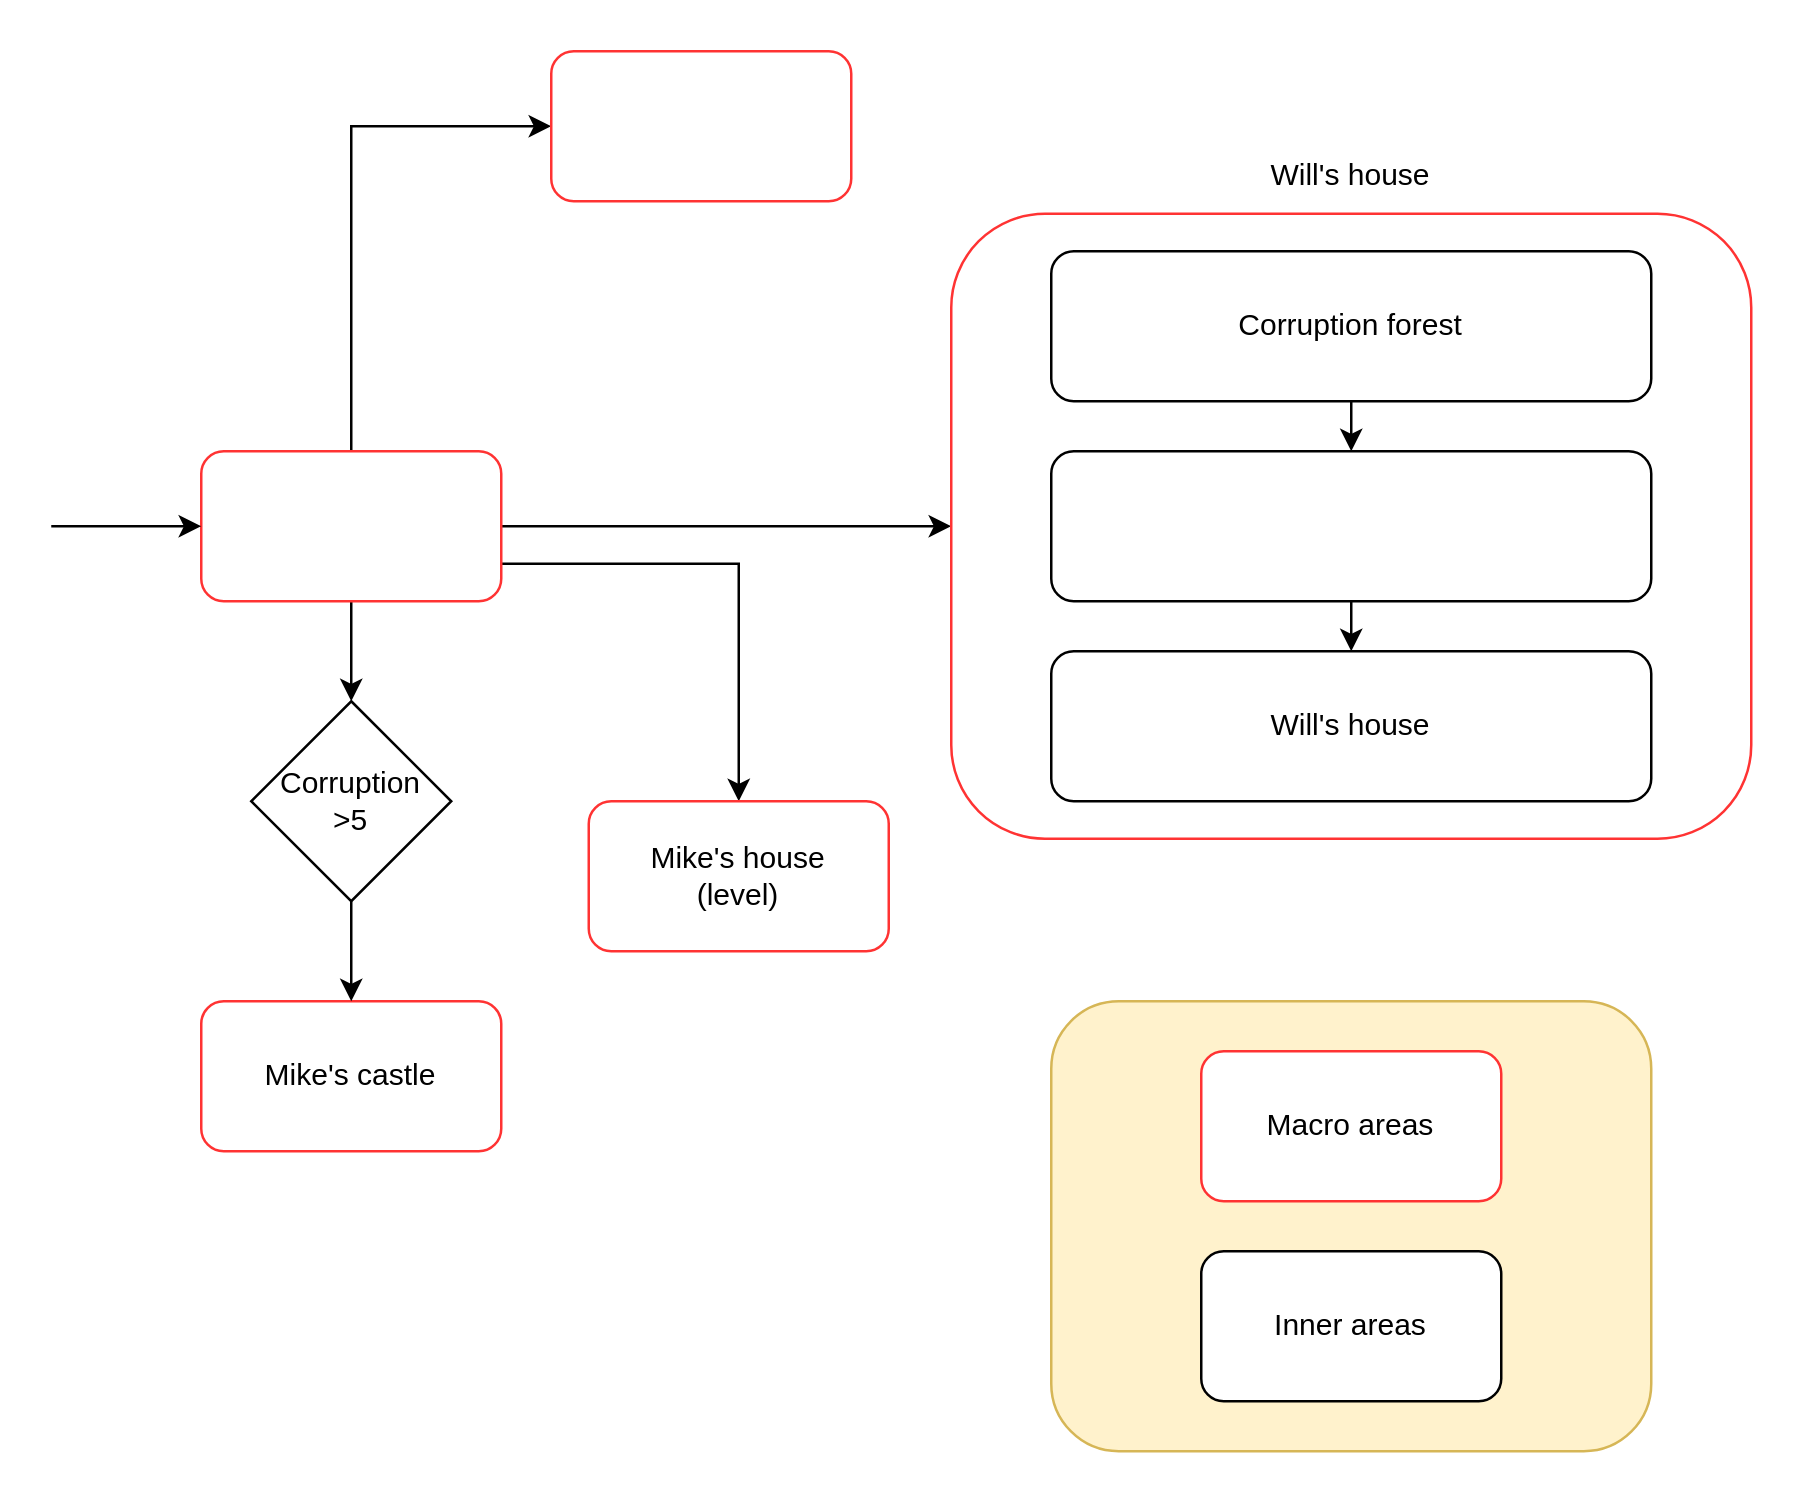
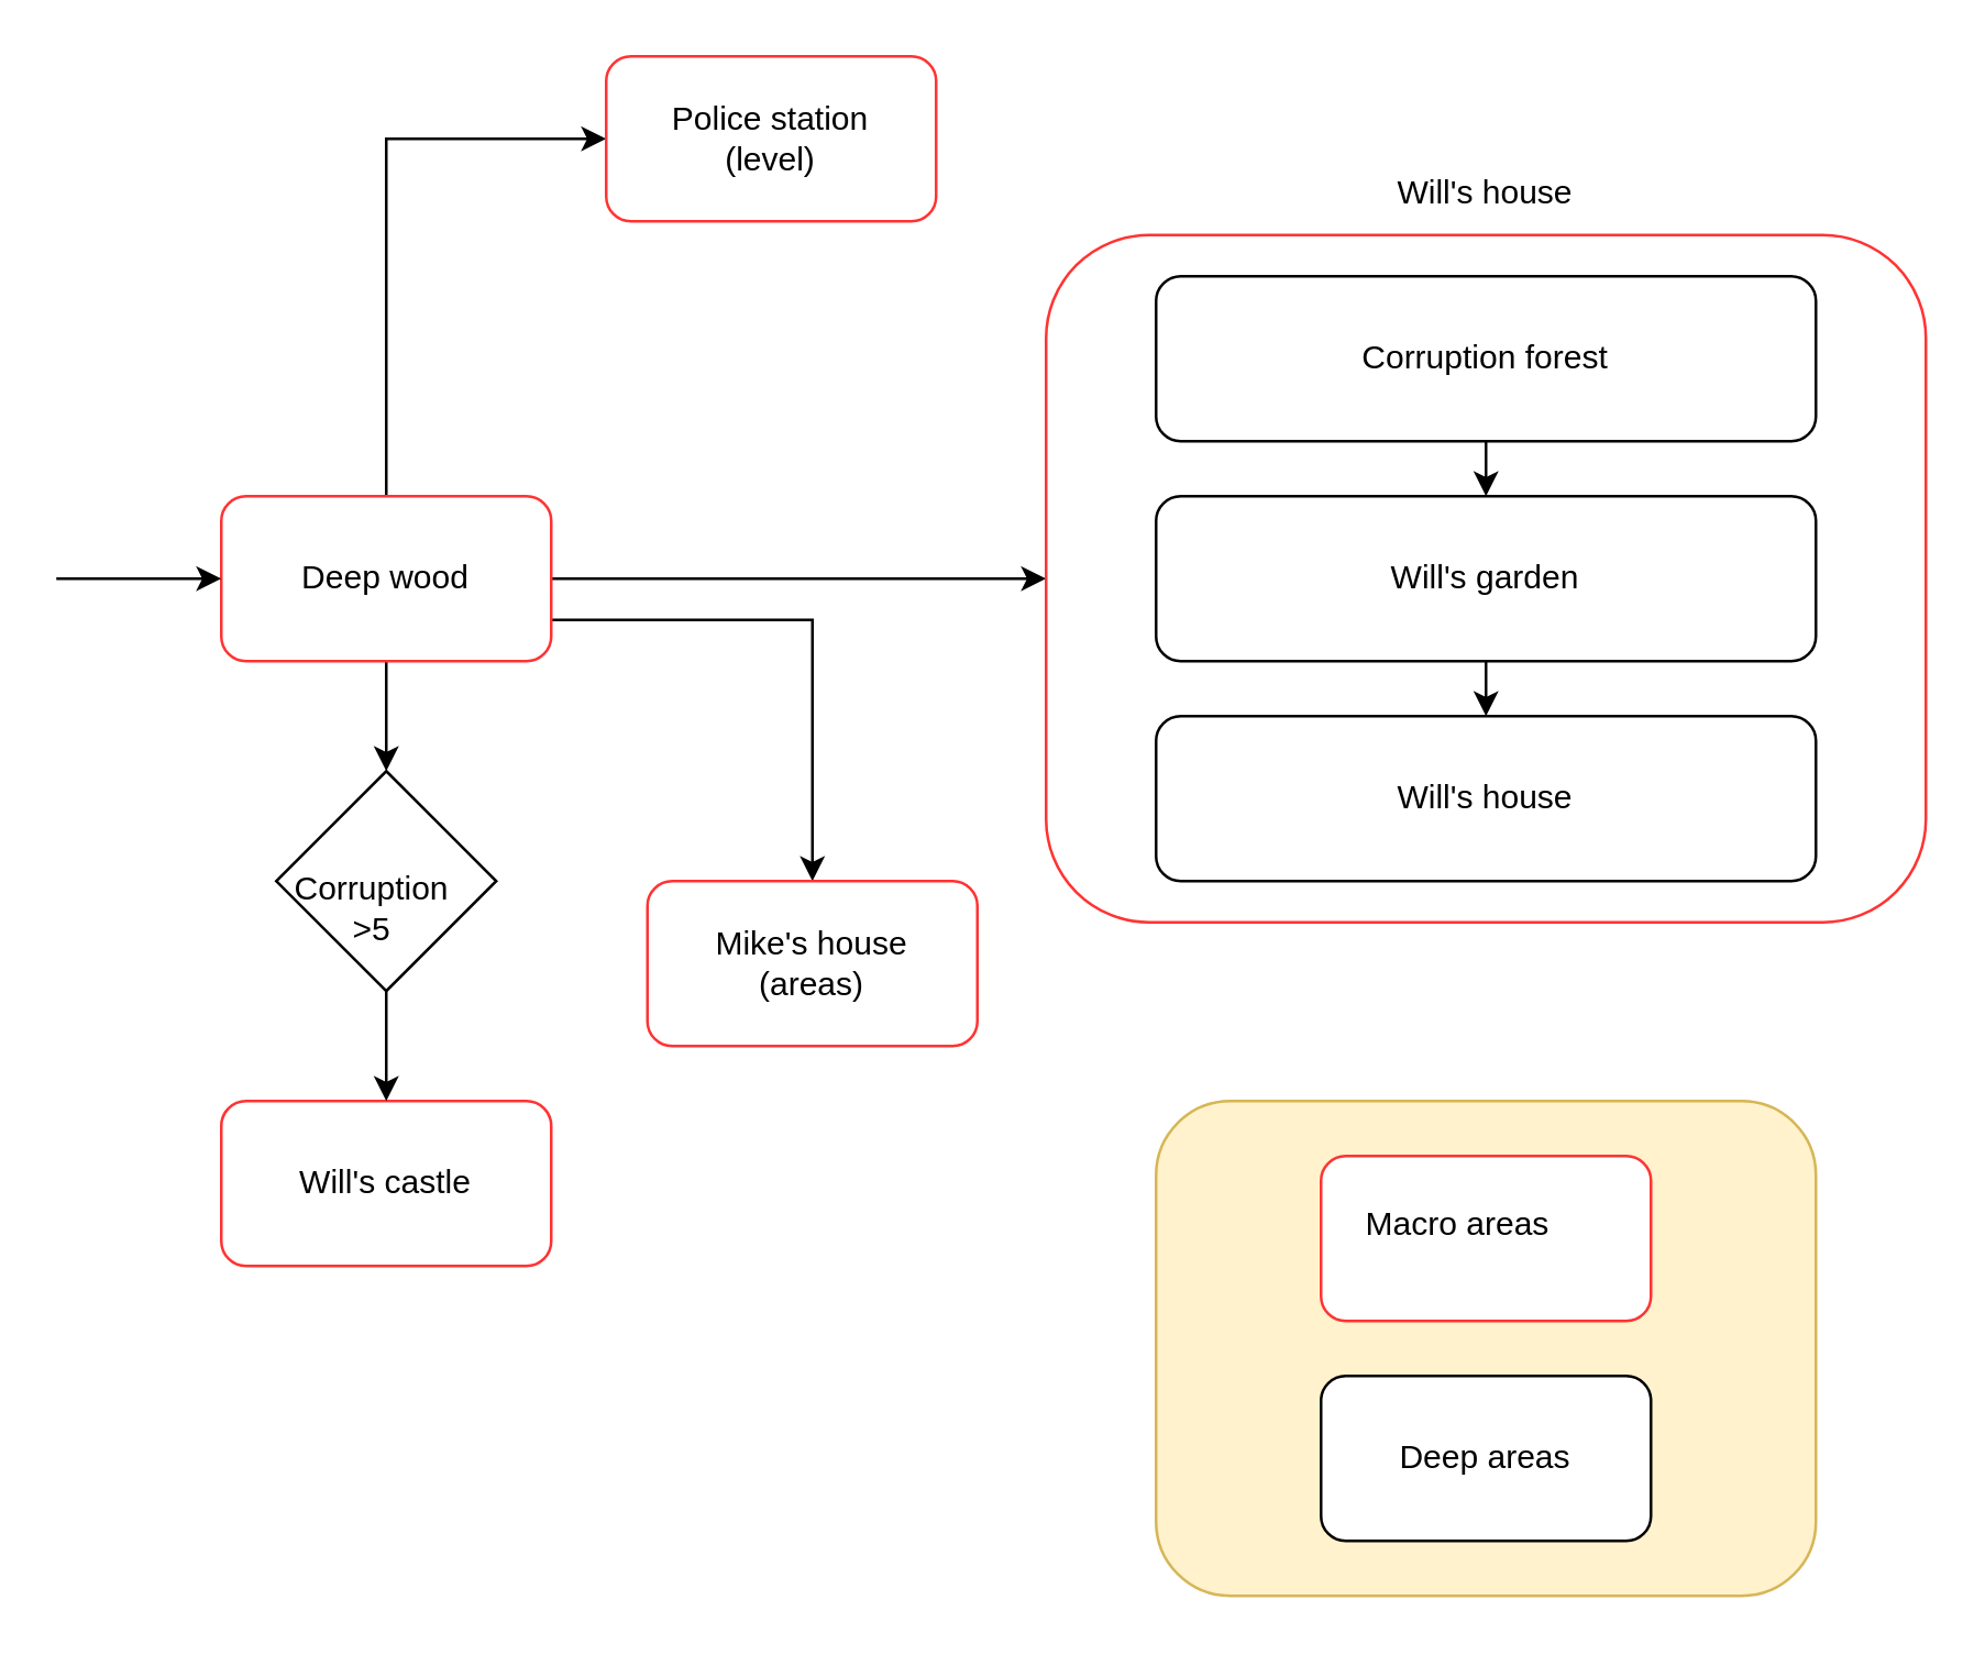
+ <mxCell id="16" value="Police station&lt;br&gt;(level)" style="text;html=1;strokeColor=none;fillColor=none;align=center;verticalAlign=middle;whiteSpace=wrap;rounded=0;" vertex="1" parent="1"><mxGeometry x="235" y="40" width="90" height="20" as="geometry" /></mxCell>
+ <mxCell id="14" value="Deep wood" style="text;html=1;strokeColor=none;fillColor=none;align=center;verticalAlign=middle;whiteSpace=wrap;rounded=0;" vertex="1" parent="1"><mxGeometry x="100" y="200" width="80" height="20" as="geometry" /></mxCell>
+ <mxCell id="27" value="Will's garden" style="text;html=1;strokeColor=none;fillColor=none;align=center;verticalAlign=middle;whiteSpace=wrap;rounded=0;" vertex="1" parent="1"><mxGeometry x="500" y="200" width="80" height="20" as="geometry" /></mxCell>
- <mxCell id="21" value="Corruption&lt;br&gt;&amp;gt;5" style="text;html=1;strokeColor=none;fillColor=none;align=center;verticalAlign=middle;whiteSpace=wrap;rounded=0;" vertex="1" parent="1"><mxGeometry x="115" y="310" width="50" height="20" as="geometry" /></mxCell>
+ <mxCell id="21" value="Corruption&lt;br&gt;&amp;gt;5" style="text;html=1;strokeColor=none;fillColor=none;align=center;verticalAlign=middle;whiteSpace=wrap;rounded=0;" vertex="1" parent="1"><mxGeometry x="110" y="320" width="50" height="20" as="geometry" /></mxCell>
- <mxCell id="17" value="Mike's house&lt;br&gt;(level)" style="text;html=1;strokeColor=none;fillColor=none;align=center;verticalAlign=middle;whiteSpace=wrap;rounded=0;" vertex="1" parent="1"><mxGeometry x="255" y="340" width="80" height="20" as="geometry" /></mxCell>
+ <mxCell id="17" value="Mike's house&lt;br&gt;(areas)" style="text;html=1;strokeColor=none;fillColor=none;align=center;verticalAlign=middle;whiteSpace=wrap;rounded=0;" vertex="1" parent="1"><mxGeometry x="255" y="340" width="80" height="20" as="geometry" /></mxCell>
- <mxCell id="18" value="Mike's castle" style="text;html=1;strokeColor=none;fillColor=none;align=center;verticalAlign=middle;whiteSpace=wrap;rounded=0;" vertex="1" parent="1"><mxGeometry x="100" y="420" width="80" height="20" as="geometry" /></mxCell>
+ <mxCell id="18" value="Will's castle" style="text;html=1;strokeColor=none;fillColor=none;align=center;verticalAlign=middle;whiteSpace=wrap;rounded=0;" vertex="1" parent="1"><mxGeometry x="100" y="420" width="80" height="20" as="geometry" /></mxCell>
- <mxCell id="31" value="Macro areas" style="text;html=1;strokeColor=none;fillColor=none;align=center;verticalAlign=middle;whiteSpace=wrap;rounded=0;" vertex="1" parent="1"><mxGeometry x="505" y="440" width="70" height="20" as="geometry" /></mxCell>
+ <mxCell id="31" value="Macro areas" style="text;html=1;strokeColor=none;fillColor=none;align=center;verticalAlign=middle;whiteSpace=wrap;rounded=0;" vertex="1" parent="1"><mxGeometry x="495" y="435" width="70" height="20" as="geometry" /></mxCell>
- <mxCell id="32" value="Inner areas" style="text;html=1;strokeColor=none;fillColor=none;align=center;verticalAlign=middle;whiteSpace=wrap;rounded=0;" vertex="1" parent="1"><mxGeometry x="505" y="520" width="70" height="20" as="geometry" /></mxCell>
+ <mxCell id="32" value="Deep areas" style="text;html=1;strokeColor=none;fillColor=none;align=center;verticalAlign=middle;whiteSpace=wrap;rounded=0;" vertex="1" parent="1"><mxGeometry x="505" y="520" width="70" height="20" as="geometry" /></mxCell>
